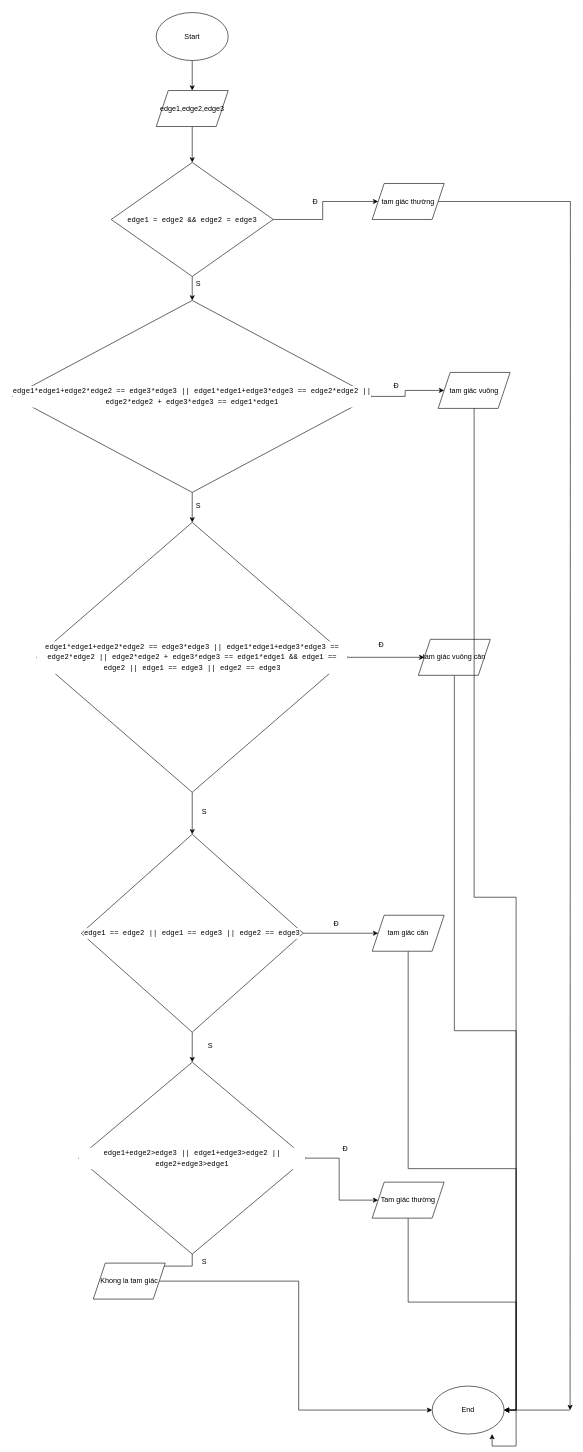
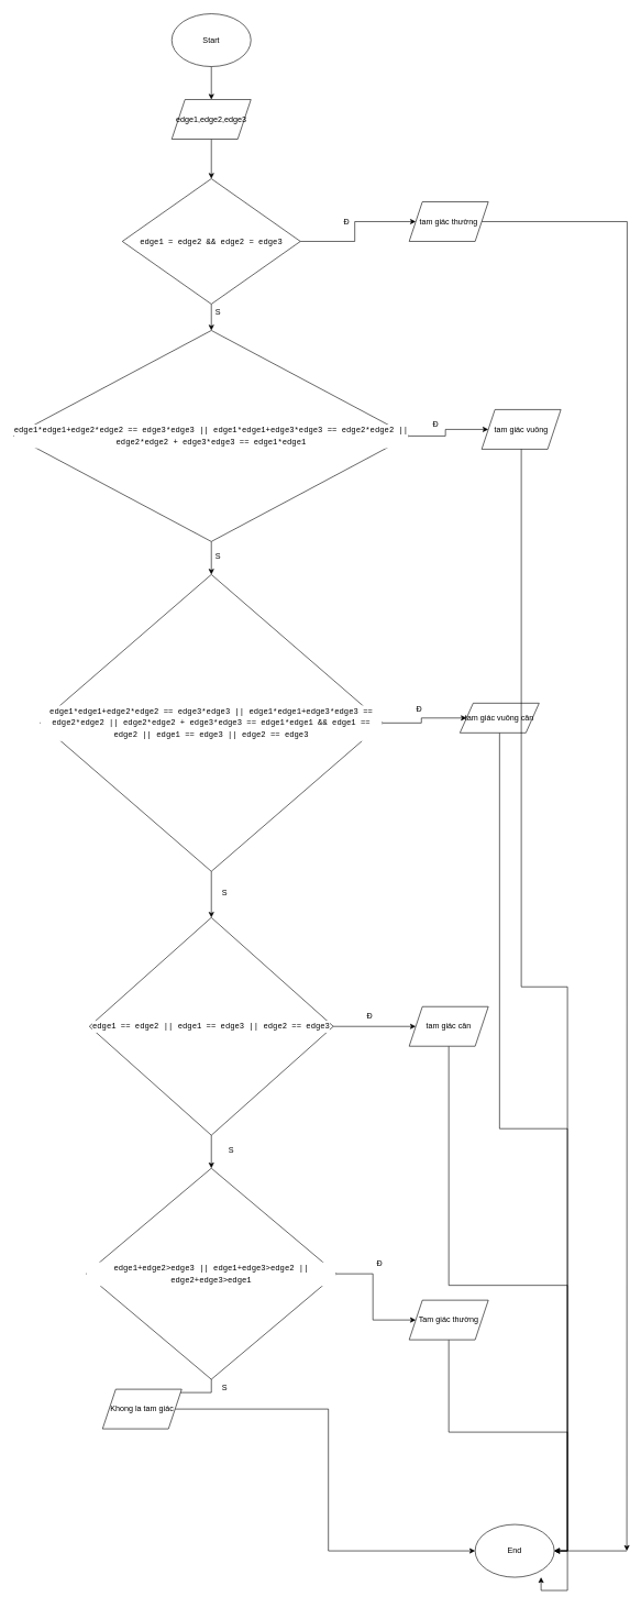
- <mxCell id="13" value="tam giác vuông cân" style="shape=parallelogram;perimeter=parallelogramPerimeter;whiteSpace=wrap;html=1;fixedSize=1;" vertex="1" parent="1"><mxGeometry x="697" y="1065" width="120" height="60" as="geometry" /></mxCell>
+ <mxCell id="13" value="tam giác vuông cân" style="shape=parallelogram;perimeter=parallelogramPerimeter;whiteSpace=wrap;html=1;fixedSize=1;" vertex="1" parent="1"><mxGeometry x="697" y="1065" width="120" height="45" as="geometry" /></mxCell>
